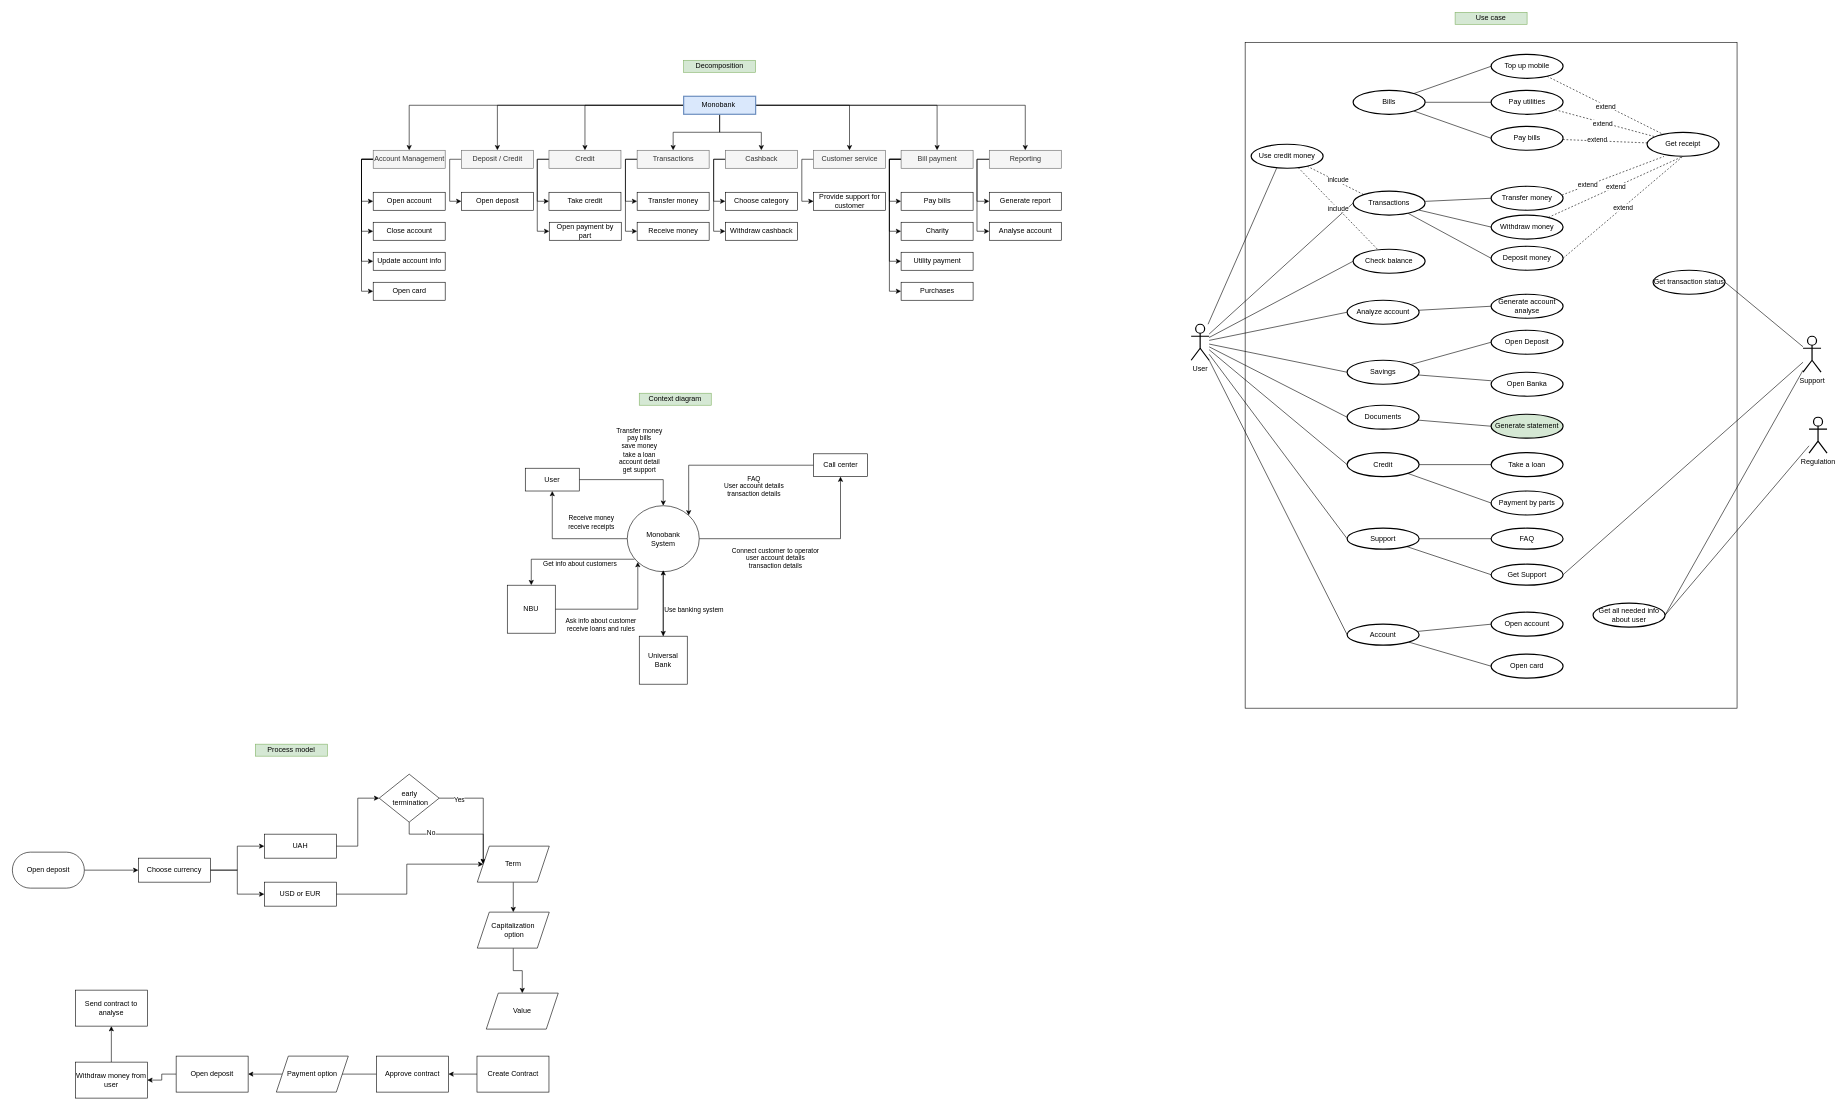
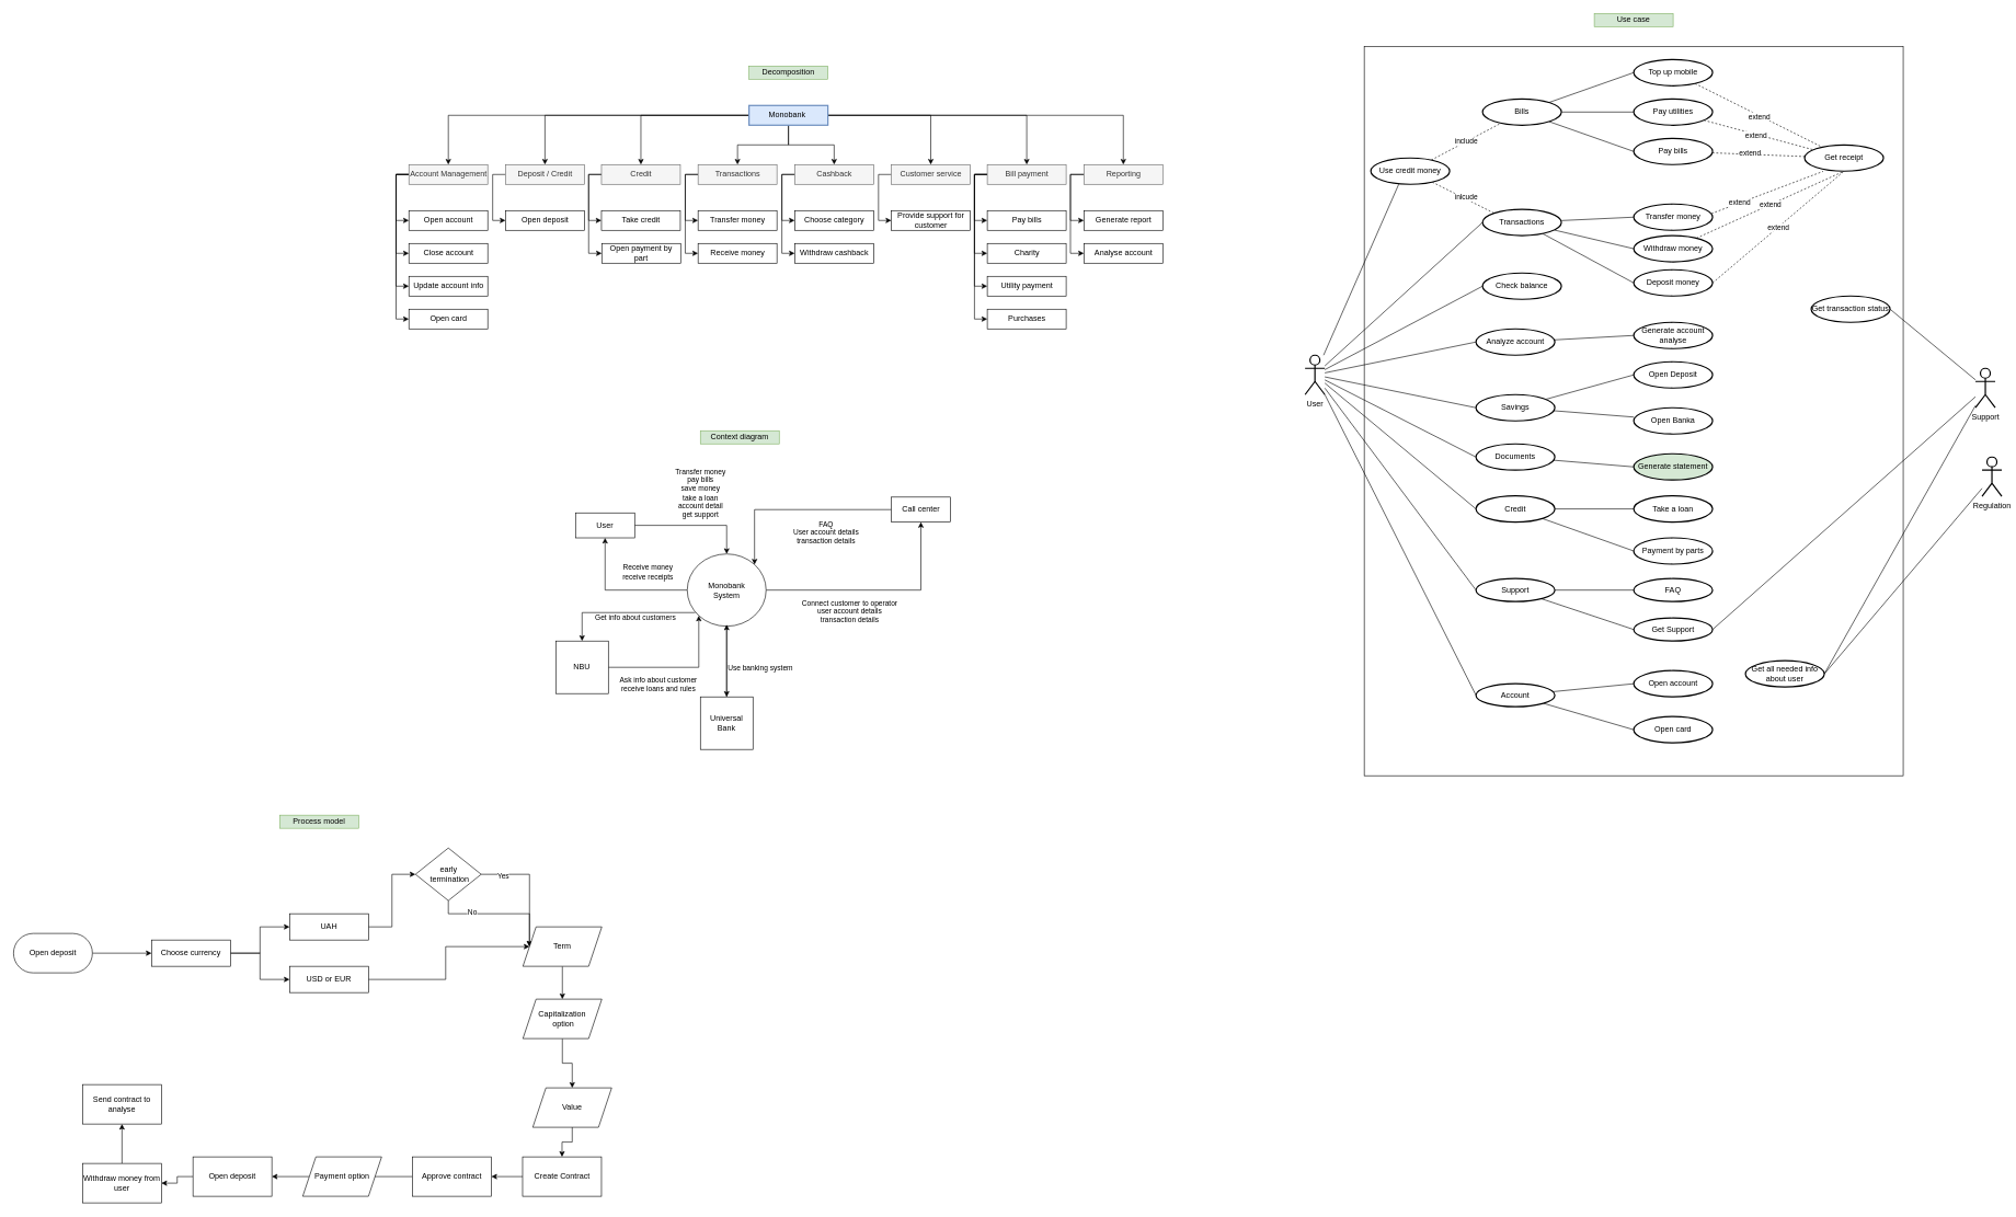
- <mxCell id="78" value="include" style="edgeStyle=none;orthogonalLoop=1;jettySize=auto;html=1;endArrow=none;endFill=0;dashed=1;" parent="1" source="81" target="86" edge="1"><mxGeometry relative="1" as="geometry" /></mxCell>
+ <mxCell id="78" value="include" style="edgeStyle=none;orthogonalLoop=1;jettySize=auto;html=1;endArrow=none;endFill=0;dashed=1;" parent="1" source="81" target="103" edge="1"><mxGeometry relative="1" as="geometry" /></mxCell>
+ <mxCell id="164" style="edgeStyle=orthogonalEdgeStyle;rounded=0;orthogonalLoop=1;jettySize=auto;html=1;" edge="1" parent="1" source="165" target="169"><mxGeometry relative="1" as="geometry" /></mxCell>
